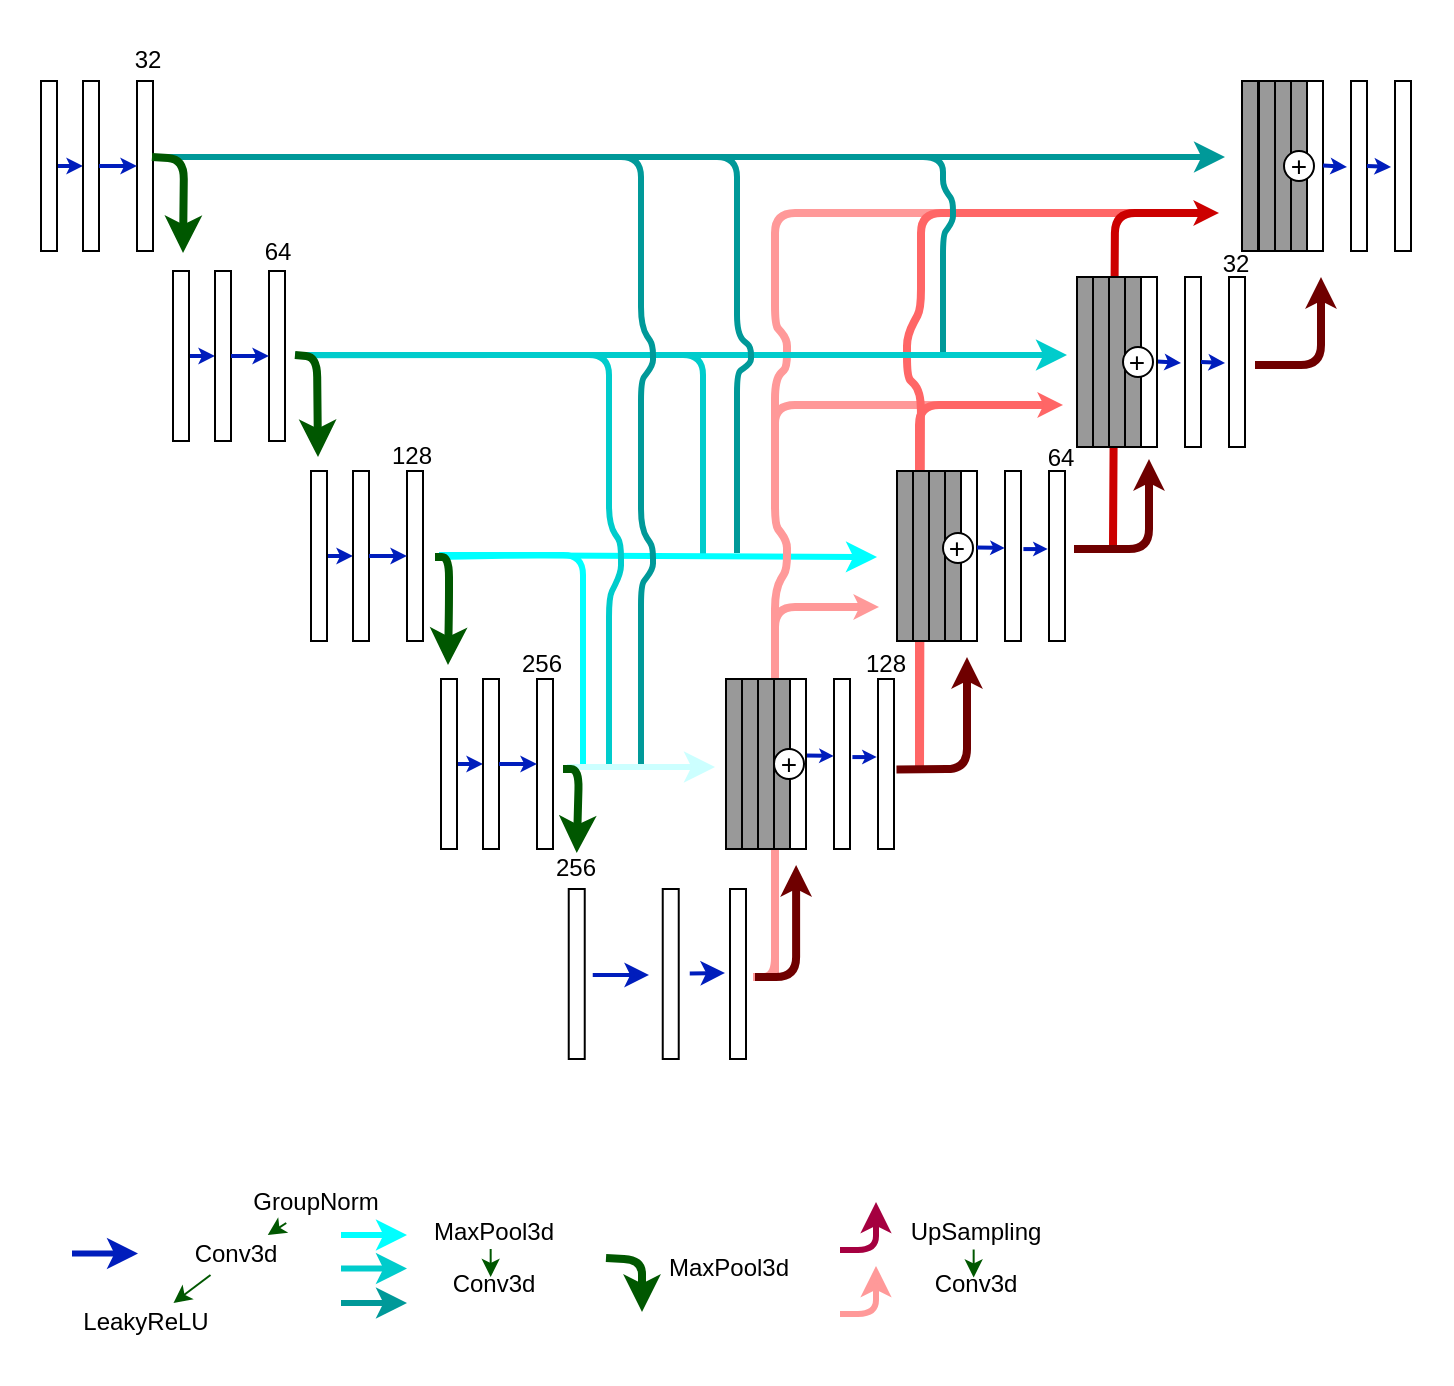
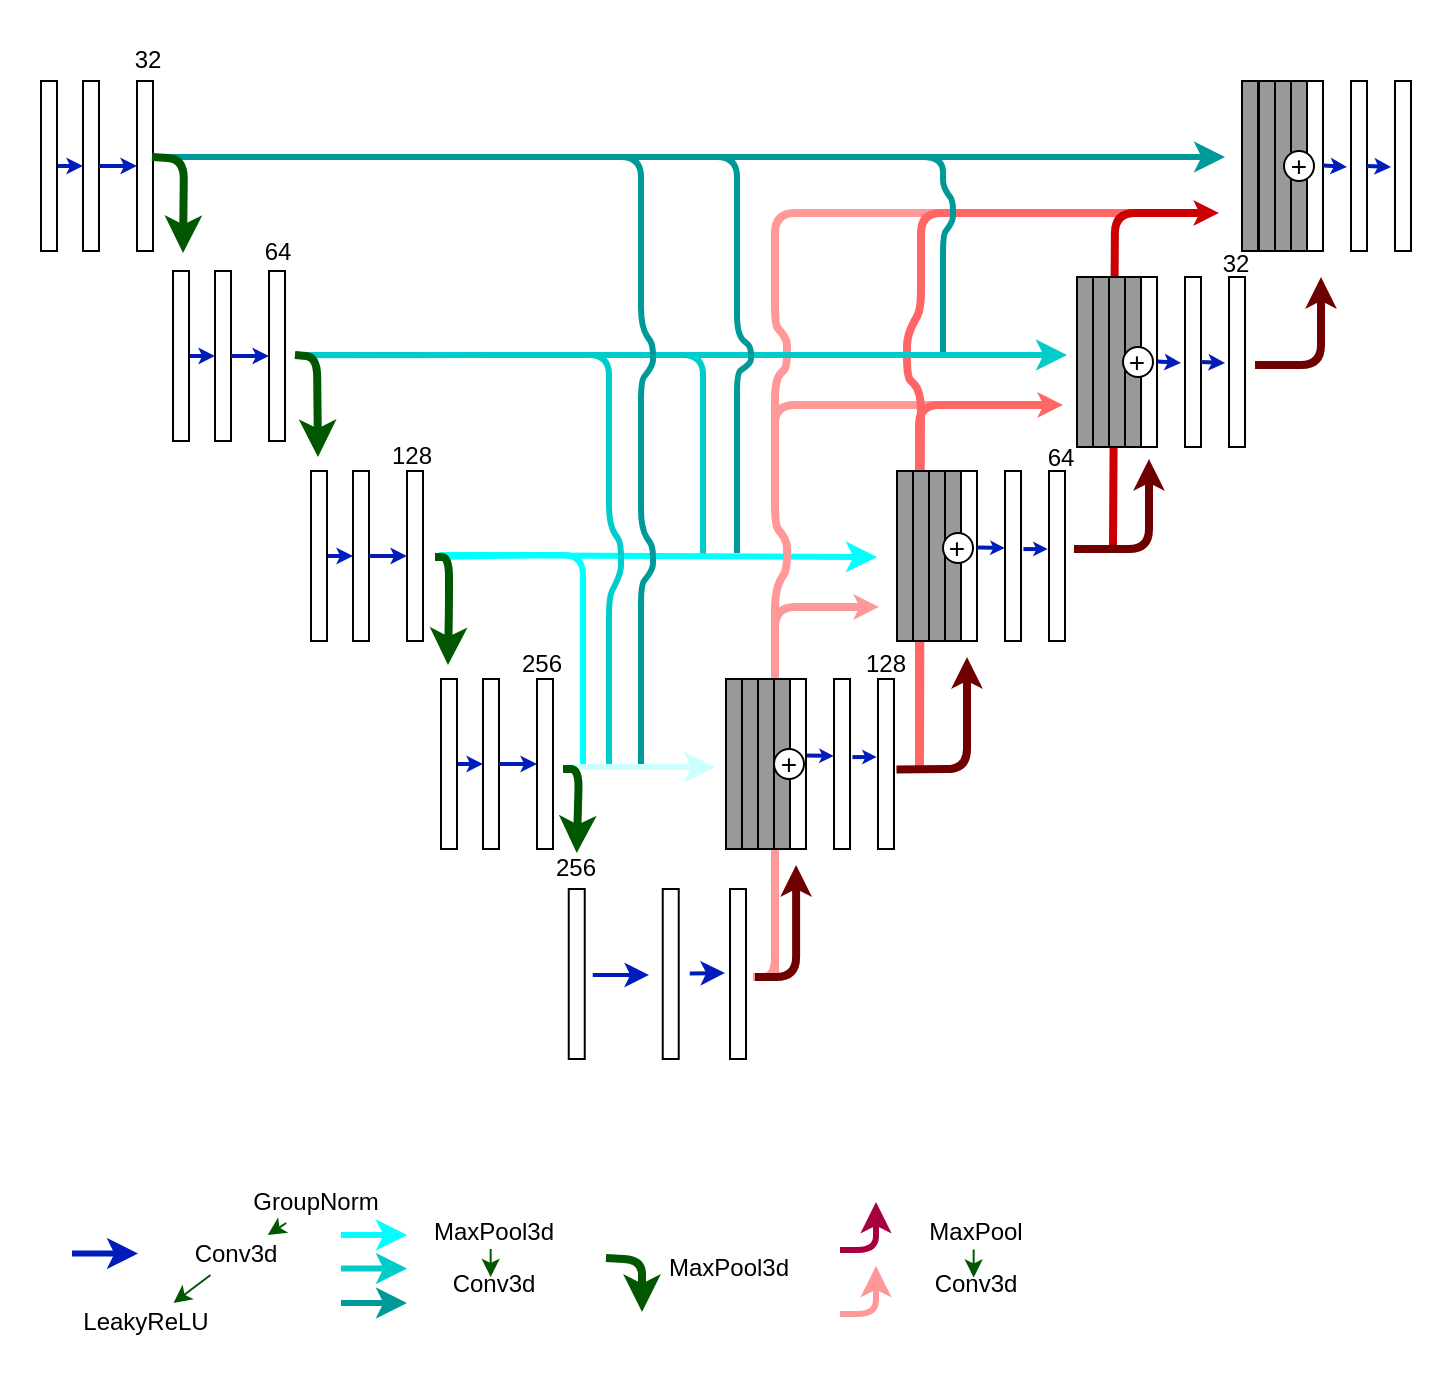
- <mxCell id="114" value="&lt;font color=&quot;#000000&quot;&gt;UpSampling&lt;/font&gt;" style="text;html=1;strokeColor=none;fillColor=none;align=center;verticalAlign=middle;whiteSpace=wrap;rounded=0;" parent="1" vertex="1"><mxGeometry x="453" y="606.25" width="70" height="20" as="geometry" /></mxCell>
+ <mxCell id="114" value="&lt;font color=&quot;#000000&quot;&gt;MaxPool&lt;/font&gt;" style="text;html=1;strokeColor=none;fillColor=none;align=center;verticalAlign=middle;whiteSpace=wrap;rounded=0;" parent="1" vertex="1"><mxGeometry x="453" y="606.25" width="70" height="20" as="geometry" /></mxCell>
